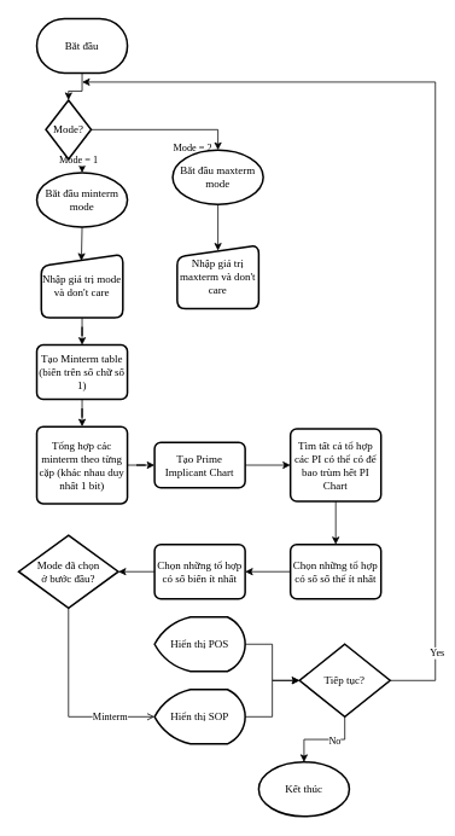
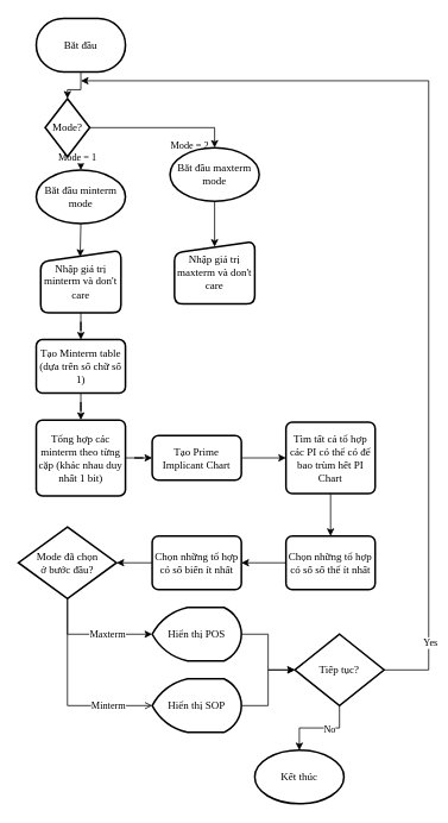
- <mxCell id="12" value="Nhập giá trị mode và don't care" style="html=1;strokeWidth=2;shape=manualInput;whiteSpace=wrap;rounded=1;size=13;arcSize=18;fontFamily=Verdana;" vertex="1" parent="1"><mxGeometry x="45" y="280" width="90" height="70" as="geometry" /></mxCell>
+ <mxCell id="12" value="Nhập giá trị minterm và don't care" style="html=1;strokeWidth=2;shape=manualInput;whiteSpace=wrap;rounded=1;size=13;arcSize=18;fontFamily=Verdana;" vertex="1" parent="1"><mxGeometry x="45" y="280" width="90" height="70" as="geometry" /></mxCell>
- <mxCell id="14" value="Tạo Minterm table (biến trên số chữ số 1)" style="rounded=1;whiteSpace=wrap;html=1;absoluteArcSize=1;arcSize=14;strokeWidth=2;fontFamily=Verdana;" vertex="1" parent="1"><mxGeometry x="40" y="380" width="100" height="60" as="geometry" /></mxCell>
+ <mxCell id="14" value="Tạo Minterm table (dựa trên số chữ số 1)" style="rounded=1;whiteSpace=wrap;html=1;absoluteArcSize=1;arcSize=14;strokeWidth=2;fontFamily=Verdana;" vertex="1" parent="1"><mxGeometry x="40" y="380" width="100" height="60" as="geometry" /></mxCell>
+ <mxCell id="25" value="Maxterm" style="edgeStyle=orthogonalEdgeStyle;rounded=0;orthogonalLoop=1;jettySize=auto;html=1;entryX=0;entryY=0.5;entryDx=0;entryDy=0;entryPerimeter=0;fontFamily=Verdana;" edge="1" parent="1" source="28" target="32"><mxGeometry x="0.259" relative="1" as="geometry"><Array as="points"><mxPoint x="75" y="710" /></Array><mxPoint as="offset" /></mxGeometry></mxCell>
